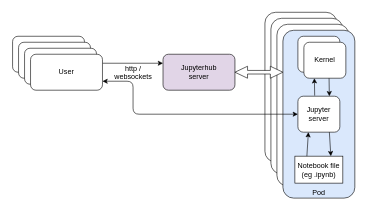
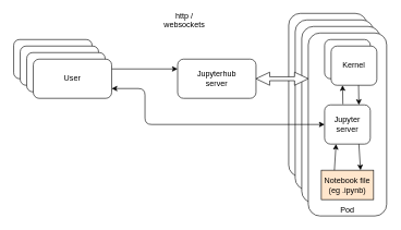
- <mxCell id="4" value="http /&lt;br&gt;websockets&lt;br&gt;" style="text;html=1;resizable=0;points=[];autosize=1;align=center;verticalAlign=top;spacingTop=-4;" parent="1" vertex="1"><mxGeometry x="180.5" y="104" width="80" height="30" as="geometry" /></mxCell>
+ <mxCell id="4" value="http /&lt;br&gt;websockets&lt;br&gt;" style="text;html=1;resizable=0;points=[];autosize=1;align=center;verticalAlign=top;spacingTop=-4;" parent="1" vertex="1"><mxGeometry x="240.5" y="14" width="80" height="30" as="geometry" /></mxCell>
- <mxCell id="5" value="Jupyterhub&lt;br&gt;server" style="rounded=1;whiteSpace=wrap;html=1;fillColor=#e1d5e7;" parent="1" vertex="1"><mxGeometry x="271" y="90" width="120" height="60" as="geometry" /></mxCell>
+ <mxCell id="5" value="Jupyterhub&lt;br&gt;server" style="rounded=1;whiteSpace=wrap;html=1;" parent="1" vertex="1"><mxGeometry x="271" y="90" width="120" height="60" as="geometry" /></mxCell>
- <mxCell id="10" value="Notebook file&lt;br&gt;(eg .ipynb)&lt;br&gt;" style="rounded=0;whiteSpace=wrap;html=1;" parent="1" vertex="1"><mxGeometry x="491" y="260" width="80" height="45" as="geometry" /></mxCell>
+ <mxCell id="10" value="Notebook file&lt;br&gt;(eg .ipynb)&lt;br&gt;" style="rounded=0;whiteSpace=wrap;html=1;fillColor=#ffe6cc;" parent="1" vertex="1"><mxGeometry x="491" y="260" width="80" height="45" as="geometry" /></mxCell>
- <mxCell id="9" value="Pod" style="rounded=1;whiteSpace=wrap;html=1;verticalAlign=bottom;fillColor=#dae8fc;" parent="1" vertex="1"><mxGeometry x="471" y="50" width="120" height="280" as="geometry" /></mxCell>
+ <mxCell id="9" value="Pod" style="rounded=1;whiteSpace=wrap;html=1;verticalAlign=bottom;" parent="1" vertex="1"><mxGeometry x="471" y="50" width="120" height="280" as="geometry" /></mxCell>
